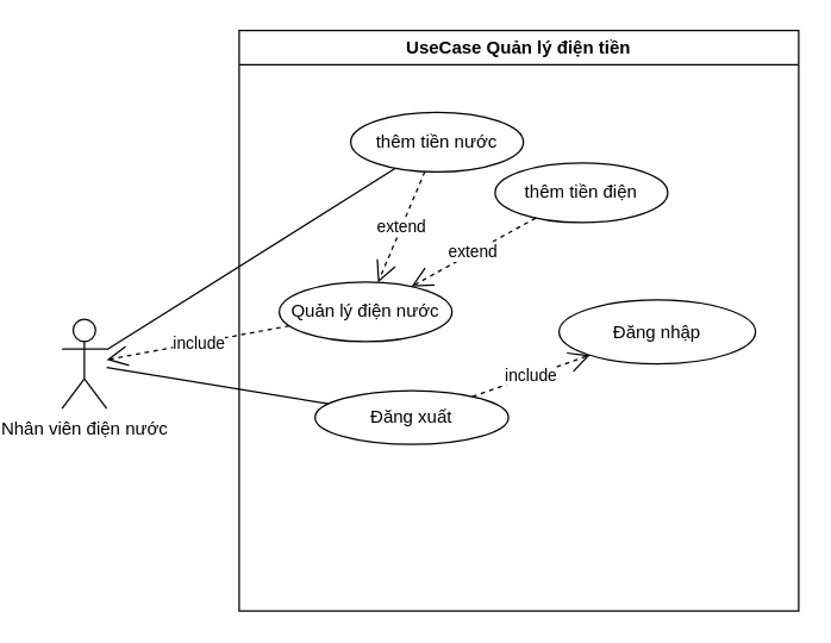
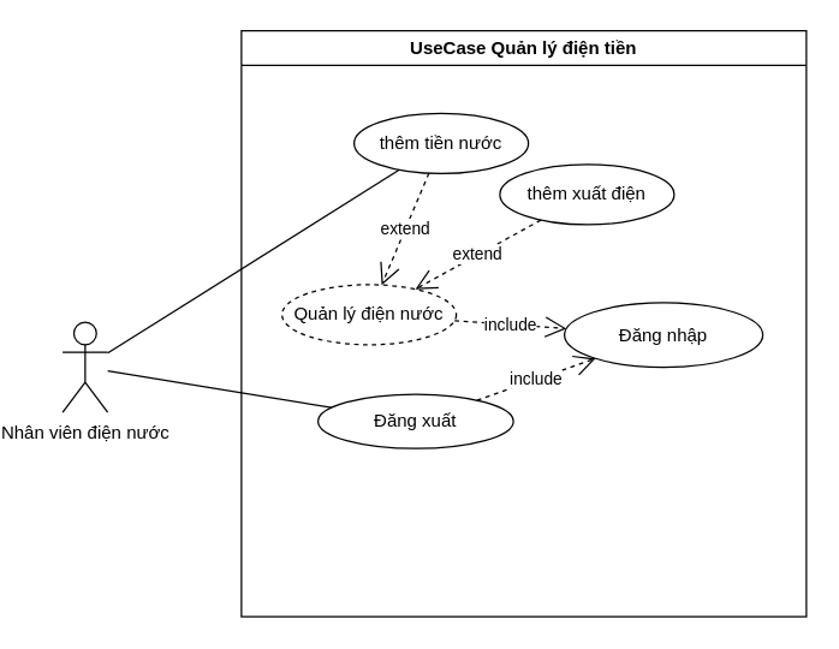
- <mxCell id="4" value="thêm tiền điện" style="ellipse;whiteSpace=wrap;html=1;" vertex="1" parent="2"><mxGeometry x="172" y="89" width="116" height="40" as="geometry" /></mxCell>
+ <mxCell id="4" value="thêm xuất điện" style="ellipse;whiteSpace=wrap;html=1;" vertex="1" parent="2"><mxGeometry x="172" y="89" width="116" height="40" as="geometry" /></mxCell>
- <mxCell id="3" value="Quản lý điện nước" style="ellipse;whiteSpace=wrap;html=1;" vertex="1" parent="2"><mxGeometry x="27" y="169" width="116" height="40" as="geometry" /></mxCell>
+ <mxCell id="3" value="Quản lý điện nước" style="ellipse;whiteSpace=wrap;html=1;dashed=1;" vertex="1" parent="2"><mxGeometry x="27" y="169" width="116" height="40" as="geometry" /></mxCell>
- <mxCell id="9" value="include" style="endArrow=open;endSize=12;dashed=1;html=1;rounded=0;" edge="1" parent="2" source="3" target="12"><mxGeometry width="160" relative="1" as="geometry"><mxPoint x="100" y="199" as="sourcePoint" /><mxPoint x="260" y="199" as="targetPoint" /></mxGeometry></mxCell>
+ <mxCell id="9" value="include" style="endArrow=open;endSize=12;dashed=1;html=1;rounded=0;" edge="1" parent="2" source="3" target="8"><mxGeometry width="160" relative="1" as="geometry"><mxPoint x="100" y="199" as="sourcePoint" /><mxPoint x="260" y="199" as="targetPoint" /></mxGeometry></mxCell>
